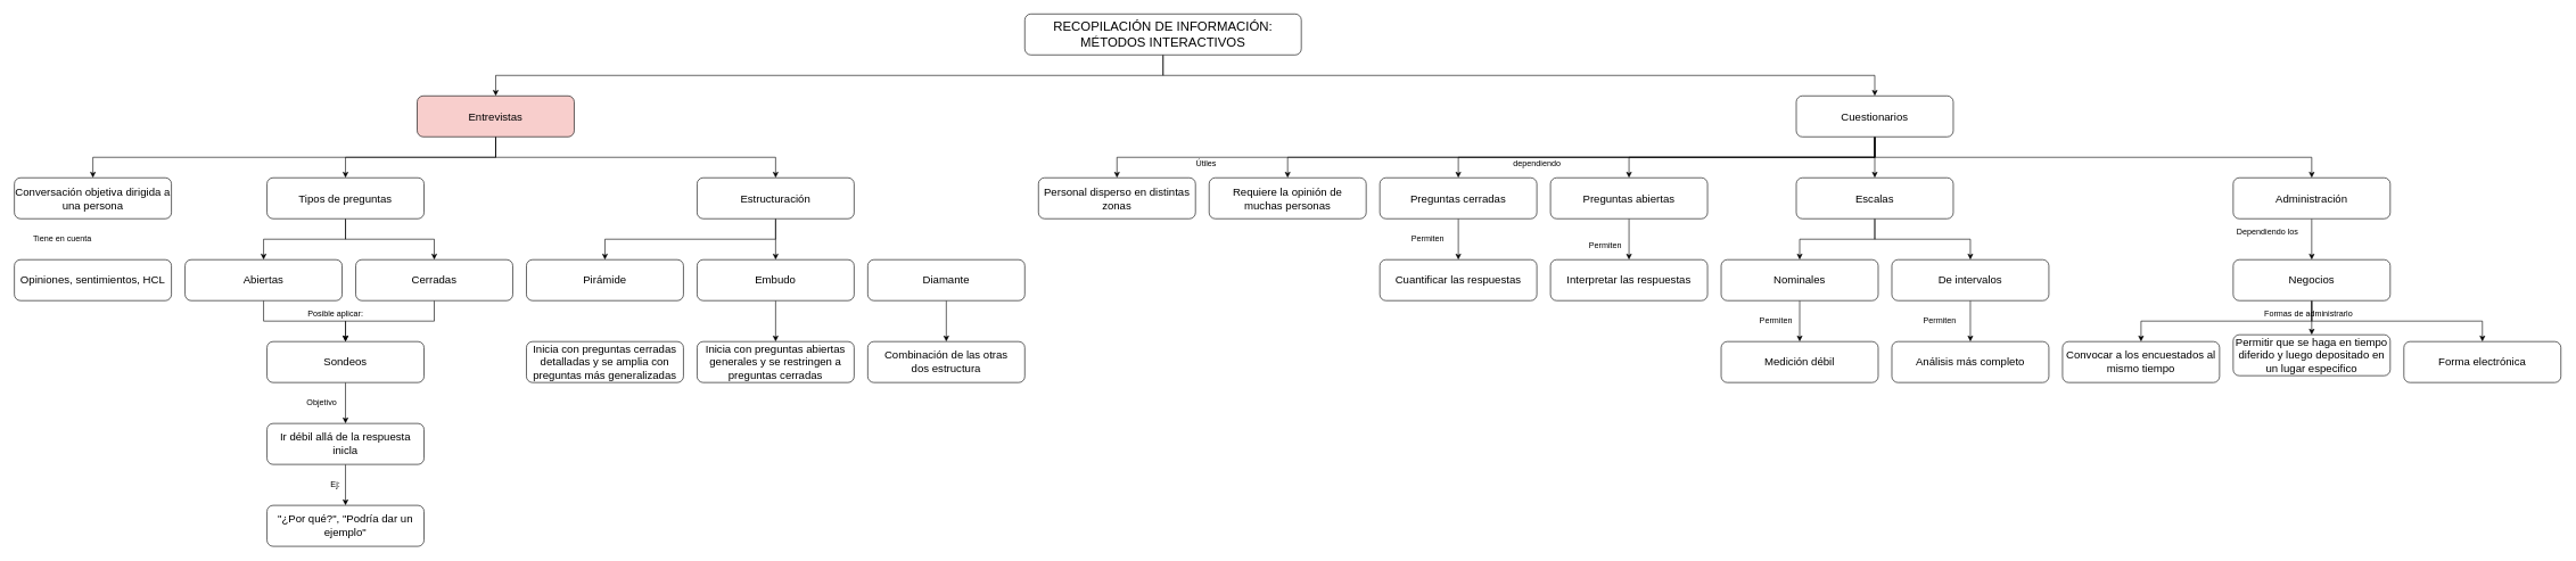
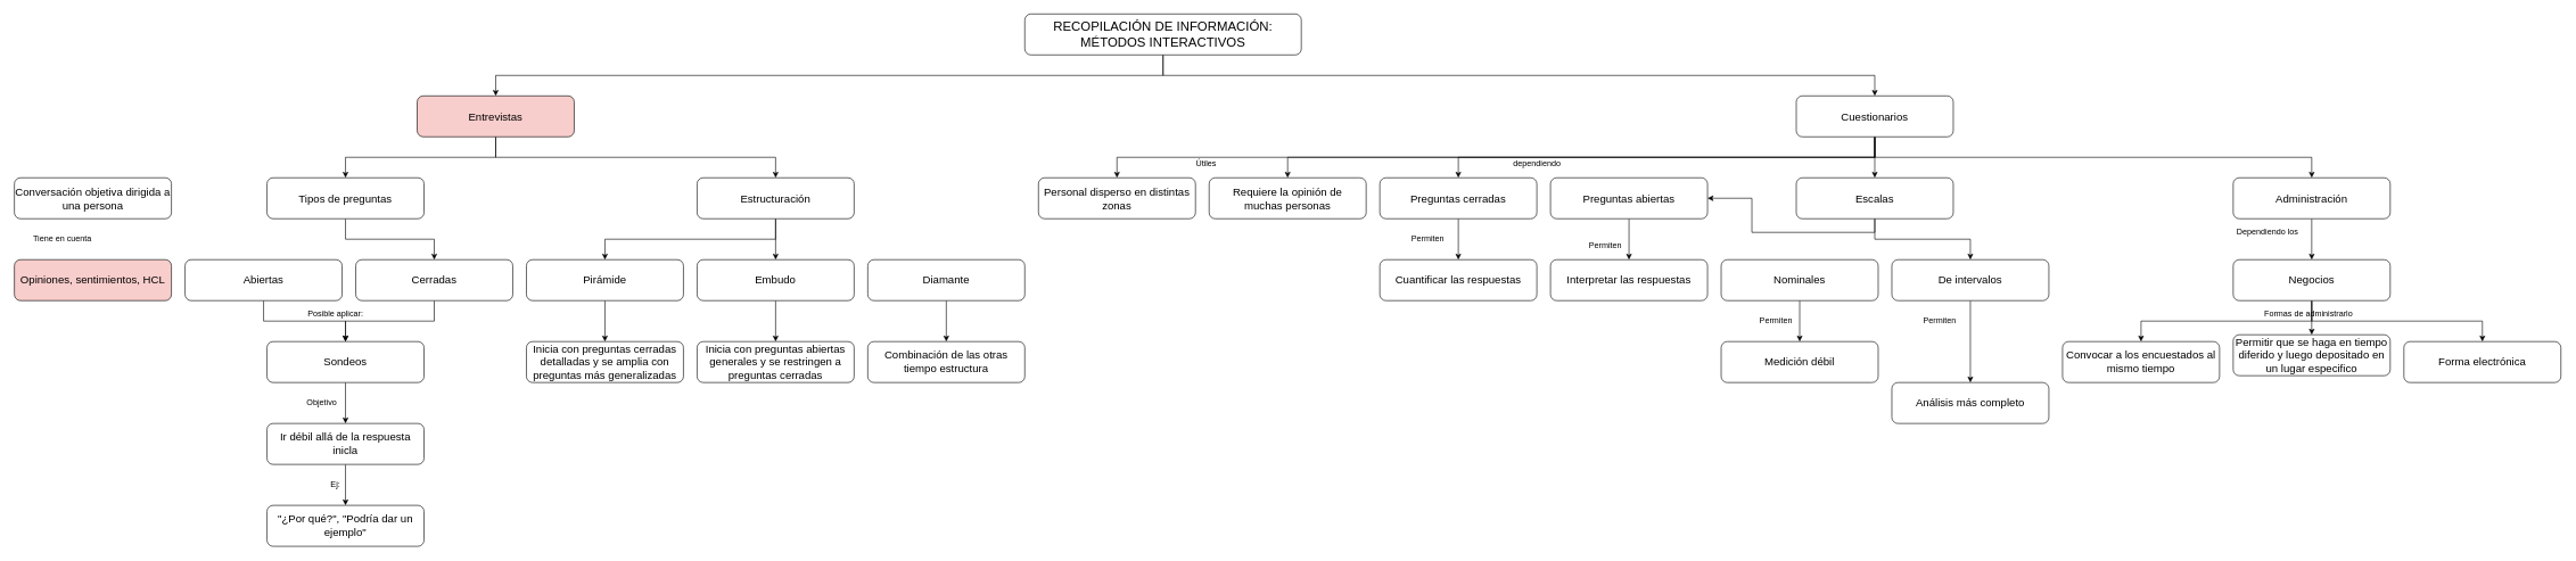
- <mxCell id="5" style="edgeStyle=orthogonalEdgeStyle;rounded=0;orthogonalLoop=1;jettySize=auto;html=1;exitX=0.5;exitY=1;exitDx=0;exitDy=0;entryX=0.5;entryY=0;entryDx=0;entryDy=0;" edge="1" parent="1" source="8" target="16"><mxGeometry relative="1" as="geometry" /></mxCell>
- <mxCell id="12" style="edgeStyle=orthogonalEdgeStyle;rounded=0;orthogonalLoop=1;jettySize=auto;html=1;exitX=0.5;exitY=1;exitDx=0;exitDy=0;entryX=0.5;entryY=0;entryDx=0;entryDy=0;" edge="1" parent="1" source="15" target="52"><mxGeometry relative="1" as="geometry" /></mxCell>
- <mxCell id="56" style="edgeStyle=orthogonalEdgeStyle;rounded=0;orthogonalLoop=1;jettySize=auto;html=1;exitX=0.5;exitY=1;exitDx=0;exitDy=0;entryX=0.5;entryY=0;entryDx=0;entryDy=0;" edge="1" parent="1" source="58" target="60"><mxGeometry relative="1" as="geometry" /></mxCell>
+ <mxCell id="56" style="edgeStyle=orthogonalEdgeStyle;rounded=0;orthogonalLoop=1;jettySize=auto;html=1;exitX=0.5;exitY=1;exitDx=0;exitDy=0;" edge="1" parent="1" source="58" target="52"><mxGeometry relative="1" as="geometry" /></mxCell>
- <mxCell id="18" style="edgeStyle=orthogonalEdgeStyle;rounded=0;orthogonalLoop=1;jettySize=auto;html=1;exitX=0.5;exitY=1;exitDx=0;exitDy=0;entryX=0.5;entryY=0;entryDx=0;entryDy=0;" edge="1" parent="1" source="20" target="22"><mxGeometry relative="1" as="geometry" /></mxCell>
- <mxCell id="17" value="&lt;span style=&quot;font-size: 16px&quot;&gt;Opiniones, sentimientos, HCL&lt;/span&gt;" style="rounded=1;whiteSpace=wrap;html=1;" vertex="1" parent="1"><mxGeometry x="20" y="380" width="230" height="60" as="geometry" /></mxCell>
+ <mxCell id="17" value="&lt;span style=&quot;font-size: 16px&quot;&gt;Opiniones, sentimientos, HCL&lt;/span&gt;" style="rounded=1;whiteSpace=wrap;html=1;fillColor=#f8cecc;" vertex="1" parent="1"><mxGeometry x="20" y="380" width="230" height="60" as="geometry" /></mxCell>
+ <mxCell id="37" style="edgeStyle=orthogonalEdgeStyle;rounded=0;orthogonalLoop=1;jettySize=auto;html=1;exitX=0.5;exitY=1;exitDx=0;exitDy=0;entryX=0.5;entryY=0;entryDx=0;entryDy=0;" edge="1" parent="1" source="38" target="43"><mxGeometry relative="1" as="geometry" /></mxCell>
- <mxCell id="45" value="&lt;span style=&quot;font-size: 16px&quot;&gt;Combinación de las otras dos&amp;nbsp;&lt;/span&gt;&lt;span style=&quot;font-size: 16px&quot;&gt;estructura&lt;/span&gt;" style="rounded=1;whiteSpace=wrap;html=1;" vertex="1" parent="1"><mxGeometry x="1270" y="500" width="230" height="60" as="geometry" /></mxCell>
+ <mxCell id="45" value="&lt;span style=&quot;font-size: 16px&quot;&gt;Combinación de las otras tiempo&amp;nbsp;&lt;/span&gt;&lt;span style=&quot;font-size: 16px&quot;&gt;estructura&lt;/span&gt;" style="rounded=1;whiteSpace=wrap;html=1;" vertex="1" parent="1"><mxGeometry x="1270" y="500" width="230" height="60" as="geometry" /></mxCell>
- <mxCell id="64" value="&lt;span style=&quot;font-size: 16px&quot;&gt;Análisis&amp;nbsp;más completo&lt;/span&gt;" style="rounded=1;whiteSpace=wrap;html=1;" vertex="1" parent="1"><mxGeometry x="2770" y="500" width="230" height="60" as="geometry" /></mxCell>
+ <mxCell id="64" value="&lt;span style=&quot;font-size: 16px&quot;&gt;Análisis&amp;nbsp;más completo&lt;/span&gt;" style="rounded=1;whiteSpace=wrap;html=1;" vertex="1" parent="1"><mxGeometry x="2770" y="560" width="230" height="60" as="geometry" /></mxCell>
